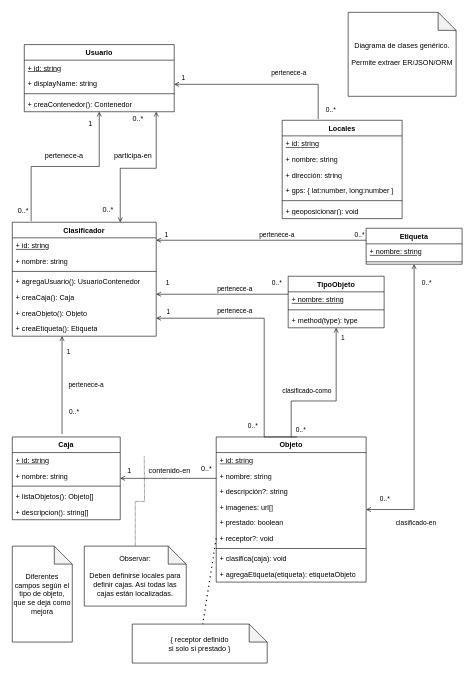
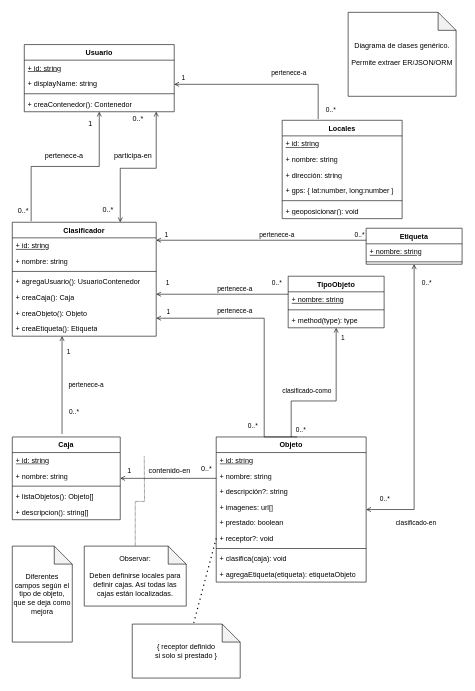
- <mxCell id="89" value="{ receptor definido&lt;br&gt;si solo si prestado }" style="shape=note;whiteSpace=wrap;html=1;backgroundOutline=1;darkOpacity=0.05;" parent="1" vertex="1"><mxGeometry x="220" y="1040" width="225" height="65" as="geometry" /></mxCell>
+ <mxCell id="89" value="{ receptor definido&lt;br&gt;si solo si prestado }" style="shape=note;whiteSpace=wrap;html=1;backgroundOutline=1;darkOpacity=0.05;" parent="1" vertex="1"><mxGeometry x="220" y="1040" width="180" height="90" as="geometry" /></mxCell>
